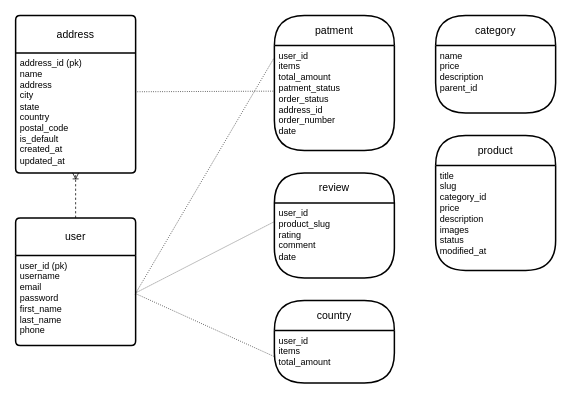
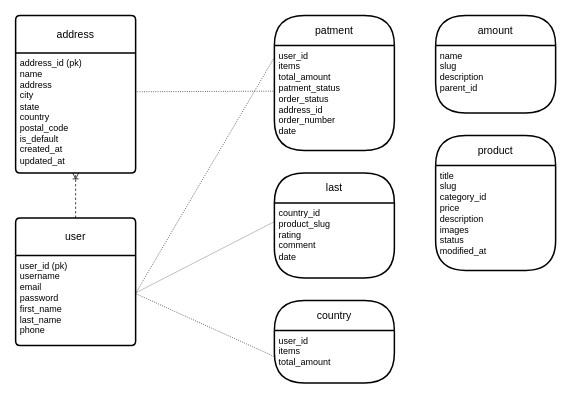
- <mxCell id="12" value="category" style="swimlane;childLayout=stackLayout;horizontal=1;startSize=40;horizontalStack=0;rounded=1;fontSize=14;fontStyle=0;strokeWidth=2;resizeParent=0;resizeLast=1;shadow=0;dashed=0;align=center;arcSize=50;whiteSpace=wrap;html=1;" vertex="1" parent="1"><mxGeometry x="580" width="160" height="130" as="geometry" y="20" /></mxCell>
+ <mxCell id="12" value="amount" style="swimlane;childLayout=stackLayout;horizontal=1;startSize=40;horizontalStack=0;rounded=1;fontSize=14;fontStyle=0;strokeWidth=2;resizeParent=0;resizeLast=1;shadow=0;dashed=0;align=center;arcSize=50;whiteSpace=wrap;html=1;" vertex="1" parent="1"><mxGeometry x="580" width="160" height="130" as="geometry" y="20" /></mxCell>
- <mxCell id="13" value="name&lt;br&gt;price&lt;div&gt;description&lt;/div&gt;&lt;div&gt;parent_id&lt;/div&gt;" style="align=left;strokeColor=none;fillColor=none;spacingLeft=4;fontSize=12;verticalAlign=top;resizable=0;rotatable=0;part=1;html=1;" vertex="1" parent="12"><mxGeometry y="40" width="160" height="90" as="geometry" /></mxCell>
+ <mxCell id="13" value="name&lt;br&gt;slug&lt;div&gt;description&lt;/div&gt;&lt;div&gt;parent_id&lt;/div&gt;" style="align=left;strokeColor=none;fillColor=none;spacingLeft=4;fontSize=12;verticalAlign=top;resizable=0;rotatable=0;part=1;html=1;" vertex="1" parent="12"><mxGeometry y="40" width="160" height="90" as="geometry" /></mxCell>
- <mxCell id="6" value="review" style="swimlane;childLayout=stackLayout;horizontal=1;startSize=40;horizontalStack=0;rounded=1;fontSize=14;fontStyle=0;strokeWidth=2;resizeParent=0;resizeLast=1;shadow=0;dashed=0;align=center;arcSize=50;whiteSpace=wrap;html=1;" vertex="1" parent="1"><mxGeometry x="365" y="230" width="160" height="140" as="geometry" /></mxCell>
+ <mxCell id="6" value="last" style="swimlane;childLayout=stackLayout;horizontal=1;startSize=40;horizontalStack=0;rounded=1;fontSize=14;fontStyle=0;strokeWidth=2;resizeParent=0;resizeLast=1;shadow=0;dashed=0;align=center;arcSize=50;whiteSpace=wrap;html=1;" vertex="1" parent="1"><mxGeometry x="365" y="230" width="160" height="140" as="geometry" /></mxCell>
- <mxCell id="7" value="user_id&lt;br&gt;product_slug&lt;br&gt;rating&lt;br&gt;comment&lt;br&gt;date" style="align=left;strokeColor=none;fillColor=none;spacingLeft=4;fontSize=12;verticalAlign=top;resizable=0;rotatable=0;part=1;html=1;" vertex="1" parent="6"><mxGeometry y="40" width="160" height="100" as="geometry" /></mxCell>
+ <mxCell id="7" value="country_id&lt;br&gt;product_slug&lt;br&gt;rating&lt;br&gt;comment&lt;br&gt;date" style="align=left;strokeColor=none;fillColor=none;spacingLeft=4;fontSize=12;verticalAlign=top;resizable=0;rotatable=0;part=1;html=1;" vertex="1" parent="6"><mxGeometry y="40" width="160" height="100" as="geometry" /></mxCell>
